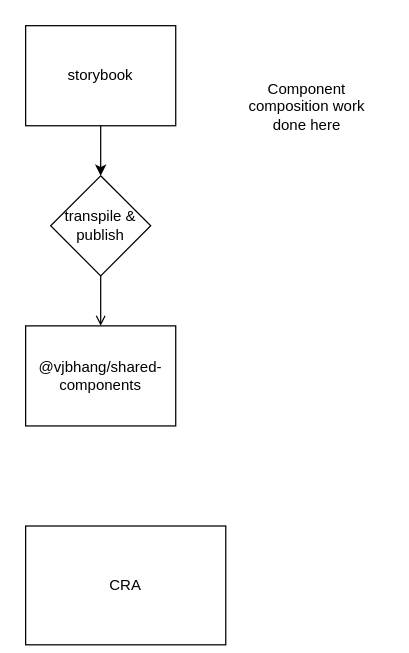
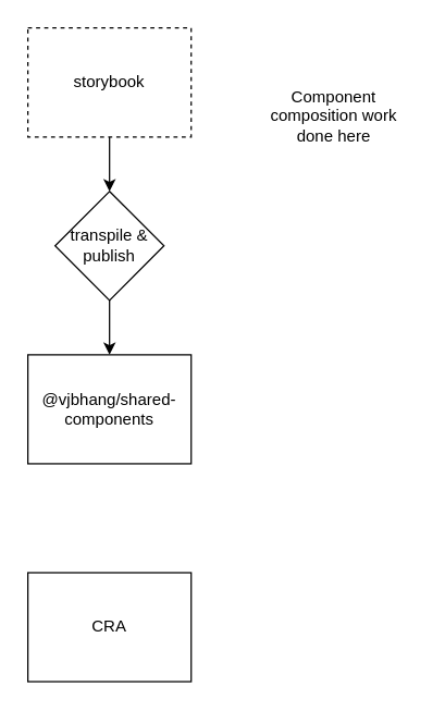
- <mxCell id="3" value="storybook" style="rounded=0;whiteSpace=wrap;html=1;" vertex="1" parent="1"><mxGeometry x="20" y="20" width="120" height="80" as="geometry" /></mxCell>
+ <mxCell id="3" value="storybook" style="rounded=0;whiteSpace=wrap;html=1;dashed=1;" vertex="1" parent="1"><mxGeometry x="20" y="20" width="120" height="80" as="geometry" /></mxCell>
- <mxCell id="4" style="edgeStyle=orthogonalEdgeStyle;rounded=0;orthogonalLoop=1;jettySize=auto;html=1;exitX=0.5;exitY=1;exitDx=0;exitDy=0;entryX=0.5;entryY=0;entryDx=0;entryDy=0;endArrow=open;" edge="1" parent="1" source="5" target="6"><mxGeometry relative="1" as="geometry" /></mxCell>
+ <mxCell id="4" style="edgeStyle=orthogonalEdgeStyle;rounded=0;orthogonalLoop=1;jettySize=auto;html=1;exitX=0.5;exitY=1;exitDx=0;exitDy=0;entryX=0.5;entryY=0;entryDx=0;entryDy=0;" edge="1" parent="1" source="5" target="6"><mxGeometry relative="1" as="geometry" /></mxCell>
- <mxCell id="8" value="CRA" style="rounded=0;whiteSpace=wrap;html=1;" vertex="1" parent="1"><mxGeometry x="20" y="420" width="160" height="95" as="geometry" /></mxCell>
+ <mxCell id="8" value="CRA" style="rounded=0;whiteSpace=wrap;html=1;" vertex="1" parent="1"><mxGeometry x="20" y="420" width="120" height="80" as="geometry" /></mxCell>
